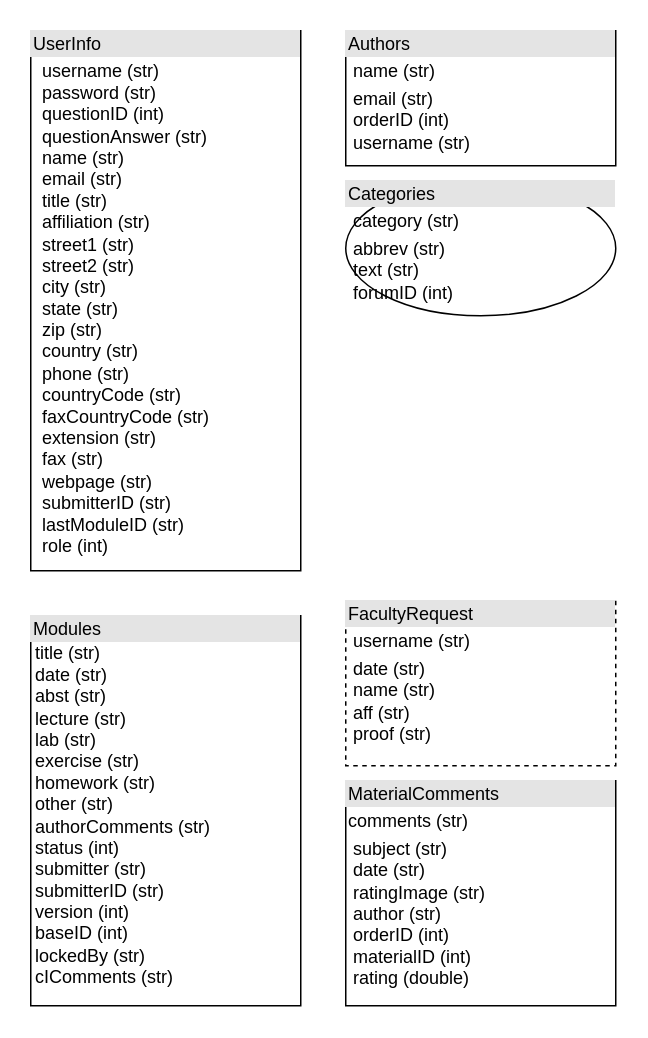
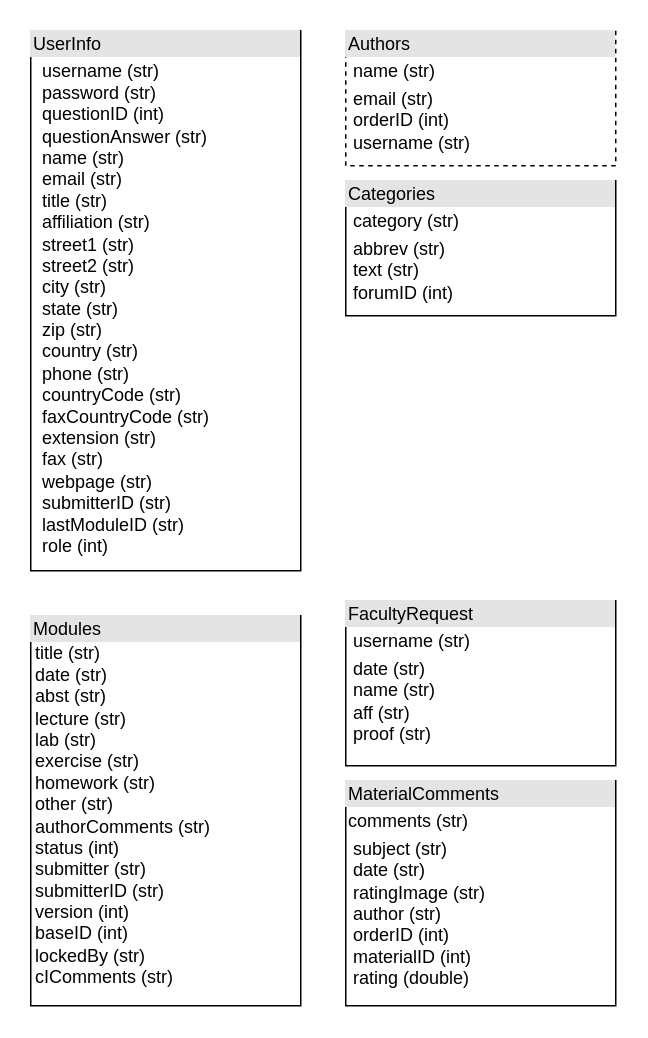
- <mxCell id="4" value="&lt;div style=&quot;box-sizing: border-box ; width: 100% ; background: #e4e4e4 ; padding: 2px&quot;&gt;Authors&lt;/div&gt;&lt;table style=&quot;width: 100% ; font-size: 1em&quot; cellpadding=&quot;2&quot; cellspacing=&quot;0&quot;&gt;&lt;tbody&gt;&lt;tr&gt;&lt;td&gt;&amp;nbsp;name (str)&lt;/td&gt;&lt;td&gt;&lt;br&gt;&lt;/td&gt;&lt;/tr&gt;&lt;tr&gt;&lt;td&gt;&amp;nbsp;email (str)&lt;br&gt;&amp;nbsp;orderID (int)&lt;br&gt;&amp;nbsp;username (str)&lt;/td&gt;&lt;td&gt;&lt;br&gt;&lt;/td&gt;&lt;/tr&gt;&lt;tr&gt;&lt;td&gt;&lt;/td&gt;&lt;td&gt;&lt;br&gt;&lt;/td&gt;&lt;/tr&gt;&lt;/tbody&gt;&lt;/table&gt;" style="verticalAlign=top;align=left;overflow=fill;html=1;" vertex="1" parent="1"><mxGeometry x="230" y="20" width="180" height="90" as="geometry" /></mxCell>
+ <mxCell id="4" value="&lt;div style=&quot;box-sizing: border-box ; width: 100% ; background: #e4e4e4 ; padding: 2px&quot;&gt;Authors&lt;/div&gt;&lt;table style=&quot;width: 100% ; font-size: 1em&quot; cellpadding=&quot;2&quot; cellspacing=&quot;0&quot;&gt;&lt;tbody&gt;&lt;tr&gt;&lt;td&gt;&amp;nbsp;name (str)&lt;/td&gt;&lt;td&gt;&lt;br&gt;&lt;/td&gt;&lt;/tr&gt;&lt;tr&gt;&lt;td&gt;&amp;nbsp;email (str)&lt;br&gt;&amp;nbsp;orderID (int)&lt;br&gt;&amp;nbsp;username (str)&lt;/td&gt;&lt;td&gt;&lt;br&gt;&lt;/td&gt;&lt;/tr&gt;&lt;tr&gt;&lt;td&gt;&lt;/td&gt;&lt;td&gt;&lt;br&gt;&lt;/td&gt;&lt;/tr&gt;&lt;/tbody&gt;&lt;/table&gt;" style="verticalAlign=top;align=left;overflow=fill;html=1;dashed=1;" vertex="1" parent="1"><mxGeometry x="230" y="20" width="180" height="90" as="geometry" /></mxCell>
- <mxCell id="5" value="&lt;div style=&quot;box-sizing: border-box ; width: 100% ; background: #e4e4e4 ; padding: 2px&quot;&gt;Categories&lt;/div&gt;&lt;table style=&quot;width: 100% ; font-size: 1em&quot; cellpadding=&quot;2&quot; cellspacing=&quot;0&quot;&gt;&lt;tbody&gt;&lt;tr&gt;&lt;td&gt;&amp;nbsp;category (str)&lt;/td&gt;&lt;td&gt;&lt;br&gt;&lt;/td&gt;&lt;/tr&gt;&lt;tr&gt;&lt;td&gt;&amp;nbsp;abbrev (str)&lt;br&gt;&amp;nbsp;text (str)&lt;br&gt;&amp;nbsp;forumID (int)&lt;/td&gt;&lt;td&gt;&lt;br&gt;&lt;/td&gt;&lt;/tr&gt;&lt;tr&gt;&lt;td&gt;&lt;/td&gt;&lt;td&gt;&lt;br&gt;&lt;/td&gt;&lt;/tr&gt;&lt;/tbody&gt;&lt;/table&gt;" style="ellipse;verticalAlign=top;align=left;overflow=fill;html=1;" vertex="1" parent="1"><mxGeometry x="230" y="120" width="180" height="90" as="geometry" /></mxCell>
+ <mxCell id="5" value="&lt;div style=&quot;box-sizing: border-box ; width: 100% ; background: #e4e4e4 ; padding: 2px&quot;&gt;Categories&lt;/div&gt;&lt;table style=&quot;width: 100% ; font-size: 1em&quot; cellpadding=&quot;2&quot; cellspacing=&quot;0&quot;&gt;&lt;tbody&gt;&lt;tr&gt;&lt;td&gt;&amp;nbsp;category (str)&lt;/td&gt;&lt;td&gt;&lt;br&gt;&lt;/td&gt;&lt;/tr&gt;&lt;tr&gt;&lt;td&gt;&amp;nbsp;abbrev (str)&lt;br&gt;&amp;nbsp;text (str)&lt;br&gt;&amp;nbsp;forumID (int)&lt;/td&gt;&lt;td&gt;&lt;br&gt;&lt;/td&gt;&lt;/tr&gt;&lt;tr&gt;&lt;td&gt;&lt;/td&gt;&lt;td&gt;&lt;br&gt;&lt;/td&gt;&lt;/tr&gt;&lt;/tbody&gt;&lt;/table&gt;" style="verticalAlign=top;align=left;overflow=fill;html=1;" vertex="1" parent="1"><mxGeometry x="230" y="120" width="180" height="90" as="geometry" /></mxCell>
- <mxCell id="6" value="&lt;div style=&quot;box-sizing: border-box ; width: 100% ; background: #e4e4e4 ; padding: 2px&quot;&gt;FacultyRequest&lt;/div&gt;&lt;table style=&quot;width: 100% ; font-size: 1em&quot; cellpadding=&quot;2&quot; cellspacing=&quot;0&quot;&gt;&lt;tbody&gt;&lt;tr&gt;&lt;td&gt;&amp;nbsp;username (str)&lt;/td&gt;&lt;td&gt;&lt;br&gt;&lt;/td&gt;&lt;/tr&gt;&lt;tr&gt;&lt;td&gt;&amp;nbsp;date (str)&lt;br&gt;&amp;nbsp;name (str)&lt;br&gt;&amp;nbsp;aff (str)&lt;br&gt;&amp;nbsp;proof (str)&lt;/td&gt;&lt;td&gt;&lt;br&gt;&lt;/td&gt;&lt;/tr&gt;&lt;tr&gt;&lt;td&gt;&lt;/td&gt;&lt;td&gt;&lt;br&gt;&lt;/td&gt;&lt;/tr&gt;&lt;/tbody&gt;&lt;/table&gt;" style="verticalAlign=top;align=left;overflow=fill;html=1;dashed=1;" vertex="1" parent="1"><mxGeometry x="230" y="400" width="180" height="110" as="geometry" /></mxCell>
+ <mxCell id="6" value="&lt;div style=&quot;box-sizing: border-box ; width: 100% ; background: #e4e4e4 ; padding: 2px&quot;&gt;FacultyRequest&lt;/div&gt;&lt;table style=&quot;width: 100% ; font-size: 1em&quot; cellpadding=&quot;2&quot; cellspacing=&quot;0&quot;&gt;&lt;tbody&gt;&lt;tr&gt;&lt;td&gt;&amp;nbsp;username (str)&lt;/td&gt;&lt;td&gt;&lt;br&gt;&lt;/td&gt;&lt;/tr&gt;&lt;tr&gt;&lt;td&gt;&amp;nbsp;date (str)&lt;br&gt;&amp;nbsp;name (str)&lt;br&gt;&amp;nbsp;aff (str)&lt;br&gt;&amp;nbsp;proof (str)&lt;/td&gt;&lt;td&gt;&lt;br&gt;&lt;/td&gt;&lt;/tr&gt;&lt;tr&gt;&lt;td&gt;&lt;/td&gt;&lt;td&gt;&lt;br&gt;&lt;/td&gt;&lt;/tr&gt;&lt;/tbody&gt;&lt;/table&gt;" style="verticalAlign=top;align=left;overflow=fill;html=1;" vertex="1" parent="1"><mxGeometry x="230" y="400" width="180" height="110" as="geometry" /></mxCell>
